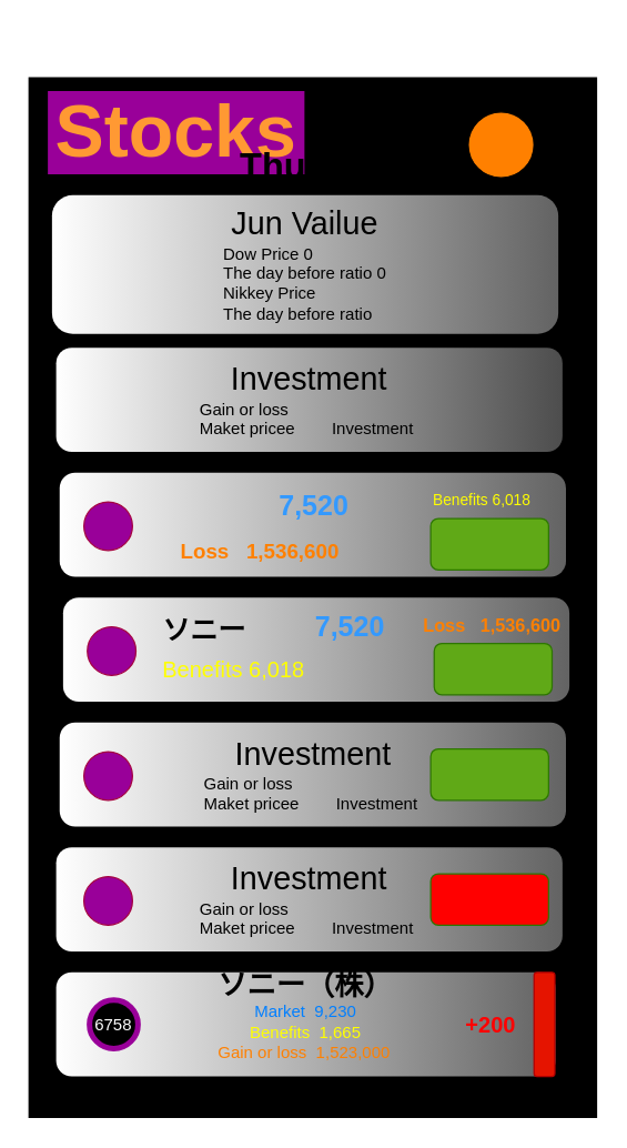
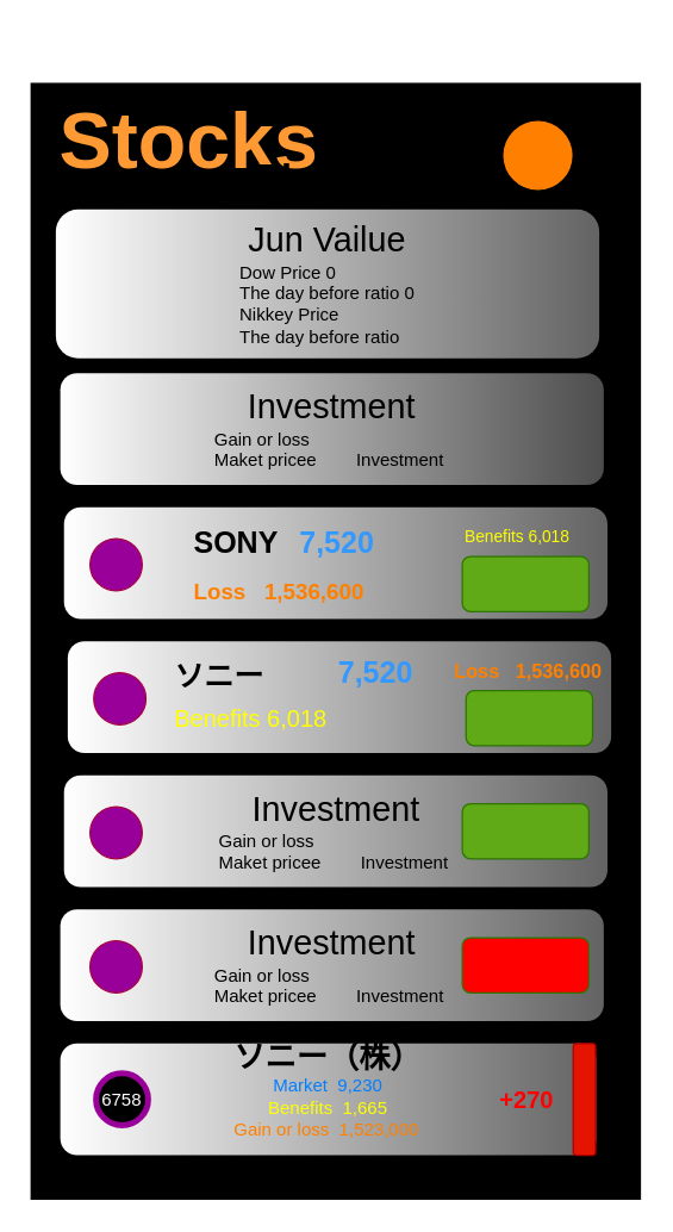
- <mxCell id="4" value="&lt;font color=&quot;#ff9933&quot; size=&quot;1&quot;&gt;&lt;b style=&quot;line-height: 360% ; font-size: 53px&quot;&gt;Stocks&lt;/b&gt;&lt;/font&gt;" style="rounded=0;whiteSpace=wrap;html=1;strokeColor=none;fillColor=#990099;" parent="1" vertex="1"><mxGeometry x="34" y="30" width="185" height="60" as="geometry" /></mxCell>
+ <mxCell id="4" value="&lt;font color=&quot;#ff9933&quot; size=&quot;1&quot;&gt;&lt;b style=&quot;line-height: 360% ; font-size: 53px&quot;&gt;Stocks&lt;/b&gt;&lt;/font&gt;" style="rounded=0;whiteSpace=wrap;html=1;strokeColor=none;fillColor=#000000;" parent="1" vertex="1"><mxGeometry x="34" y="30" width="185" height="60" as="geometry" /></mxCell>
+ <mxCell id="21" value="&lt;div&gt;&lt;span style=&quot;font-size: 20px&quot;&gt;SONY&amp;nbsp;&lt;/span&gt;&lt;/div&gt;" style="rounded=0;whiteSpace=wrap;html=1;opacity=0;align=left;fontStyle=1" parent="17" vertex="1"><mxGeometry x="85.5" y="13" width="62" height="20" as="geometry" /></mxCell>
- <mxCell id="33" value="+200" style="rounded=0;whiteSpace=wrap;html=1;fontSize=16;opacity=0;fontColor=#FF0000;fontStyle=1" parent="1" vertex="1"><mxGeometry x="315" y="690" width="77" height="25" as="geometry" /></mxCell>
+ <mxCell id="33" value="+270" style="rounded=0;whiteSpace=wrap;html=1;fontSize=16;opacity=0;fontColor=#FF0000;fontStyle=1" parent="1" vertex="1"><mxGeometry x="315" y="690" width="77" height="25" as="geometry" /></mxCell>
